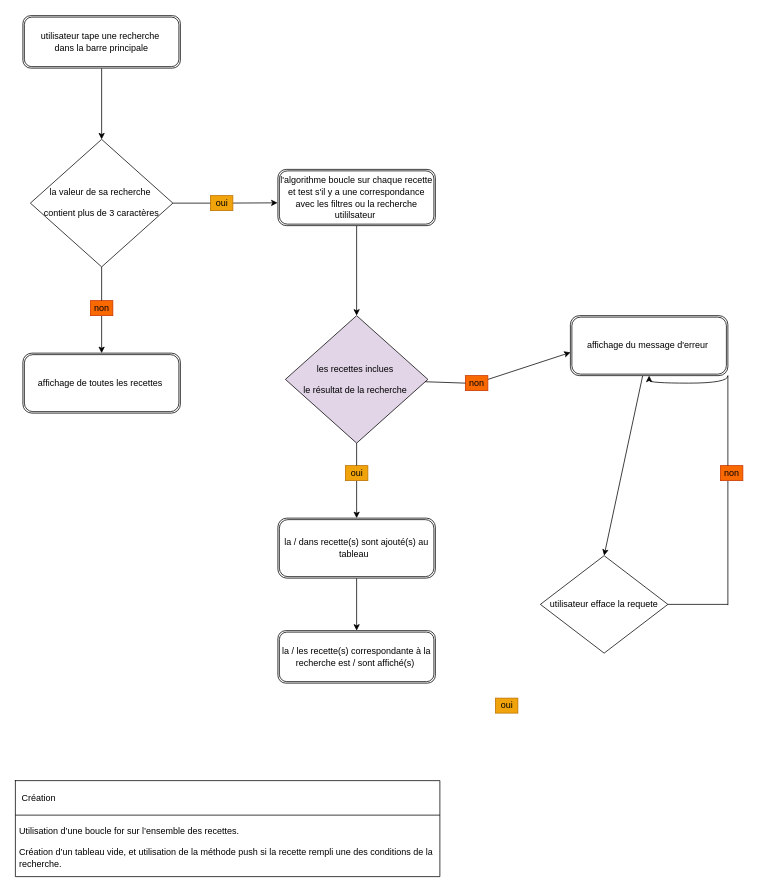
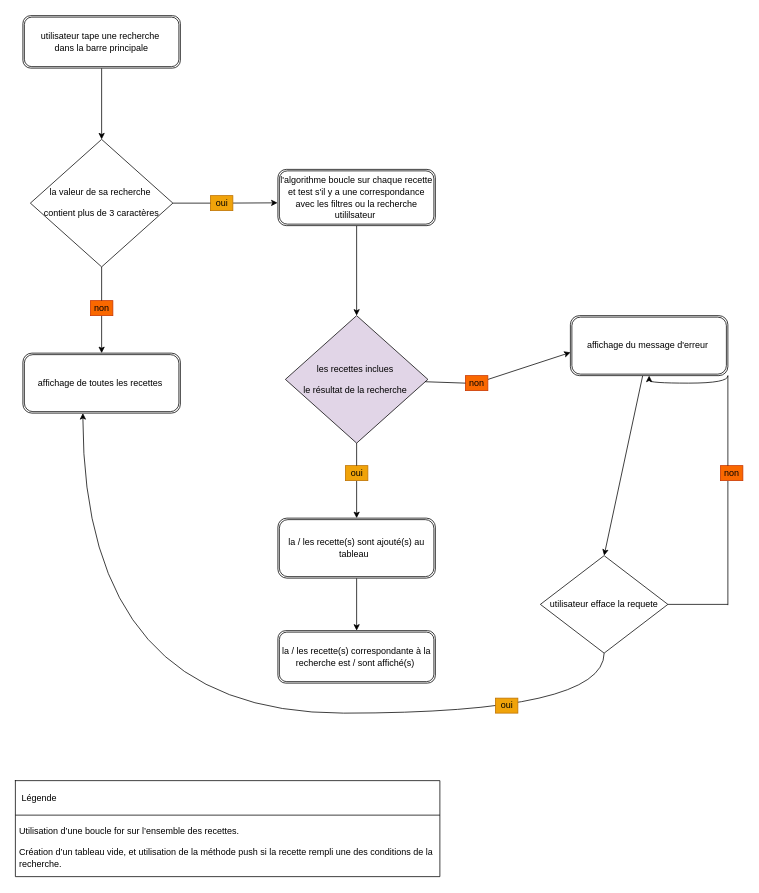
- <mxCell id="30" value="&lt;p style=&quot;line-height: 1.3&quot;&gt;la / dans recette(s) sont ajouté(s) au tableau&amp;nbsp;&amp;nbsp;&lt;/p&gt;" style="shape=ext;double=1;rounded=1;whiteSpace=wrap;html=1;" parent="1" vertex="1"><mxGeometry x="370" y="690" width="210" height="80" as="geometry" /></mxCell>
+ <mxCell id="30" value="&lt;p style=&quot;line-height: 1.3&quot;&gt;la / les recette(s) sont ajouté(s) au tableau&amp;nbsp;&amp;nbsp;&lt;/p&gt;" style="shape=ext;double=1;rounded=1;whiteSpace=wrap;html=1;" parent="1" vertex="1"><mxGeometry x="370" y="690" width="210" height="80" as="geometry" /></mxCell>
+ <mxCell id="32" style="edgeStyle=orthogonalEdgeStyle;html=1;entryX=0.381;entryY=1;entryDx=0;entryDy=0;entryPerimeter=0;elbow=vertical;curved=1;" parent="1" source="34" target="15" edge="1"><mxGeometry relative="1" as="geometry"><Array as="points"><mxPoint x="805" y="950" /><mxPoint x="110" y="950" /></Array></mxGeometry></mxCell>
- <mxCell id="9" value="&amp;nbsp; Création&lt;span style=&quot;white-space: pre&quot;&gt;&#09;&lt;/span&gt;&lt;span style=&quot;white-space: pre&quot;&gt;&#09;&lt;/span&gt;" style="shape=partialRectangle;html=1;whiteSpace=wrap;connectable=0;overflow=hidden;fillColor=none;top=0;left=0;bottom=0;right=0;pointerEvents=1;align=left;" parent="8" vertex="1"><mxGeometry width="566" height="46" as="geometry"><mxRectangle width="566" height="46" as="alternateBounds" /></mxGeometry></mxCell>
+ <mxCell id="9" value="&amp;nbsp; Légende&lt;span style=&quot;white-space: pre&quot;&gt;&#09;&lt;/span&gt;&lt;span style=&quot;white-space: pre&quot;&gt;&#09;&lt;/span&gt;" style="shape=partialRectangle;html=1;whiteSpace=wrap;connectable=0;overflow=hidden;fillColor=none;top=0;left=0;bottom=0;right=0;pointerEvents=1;align=left;" parent="8" vertex="1"><mxGeometry width="566" height="46" as="geometry"><mxRectangle width="566" height="46" as="alternateBounds" /></mxGeometry></mxCell>
